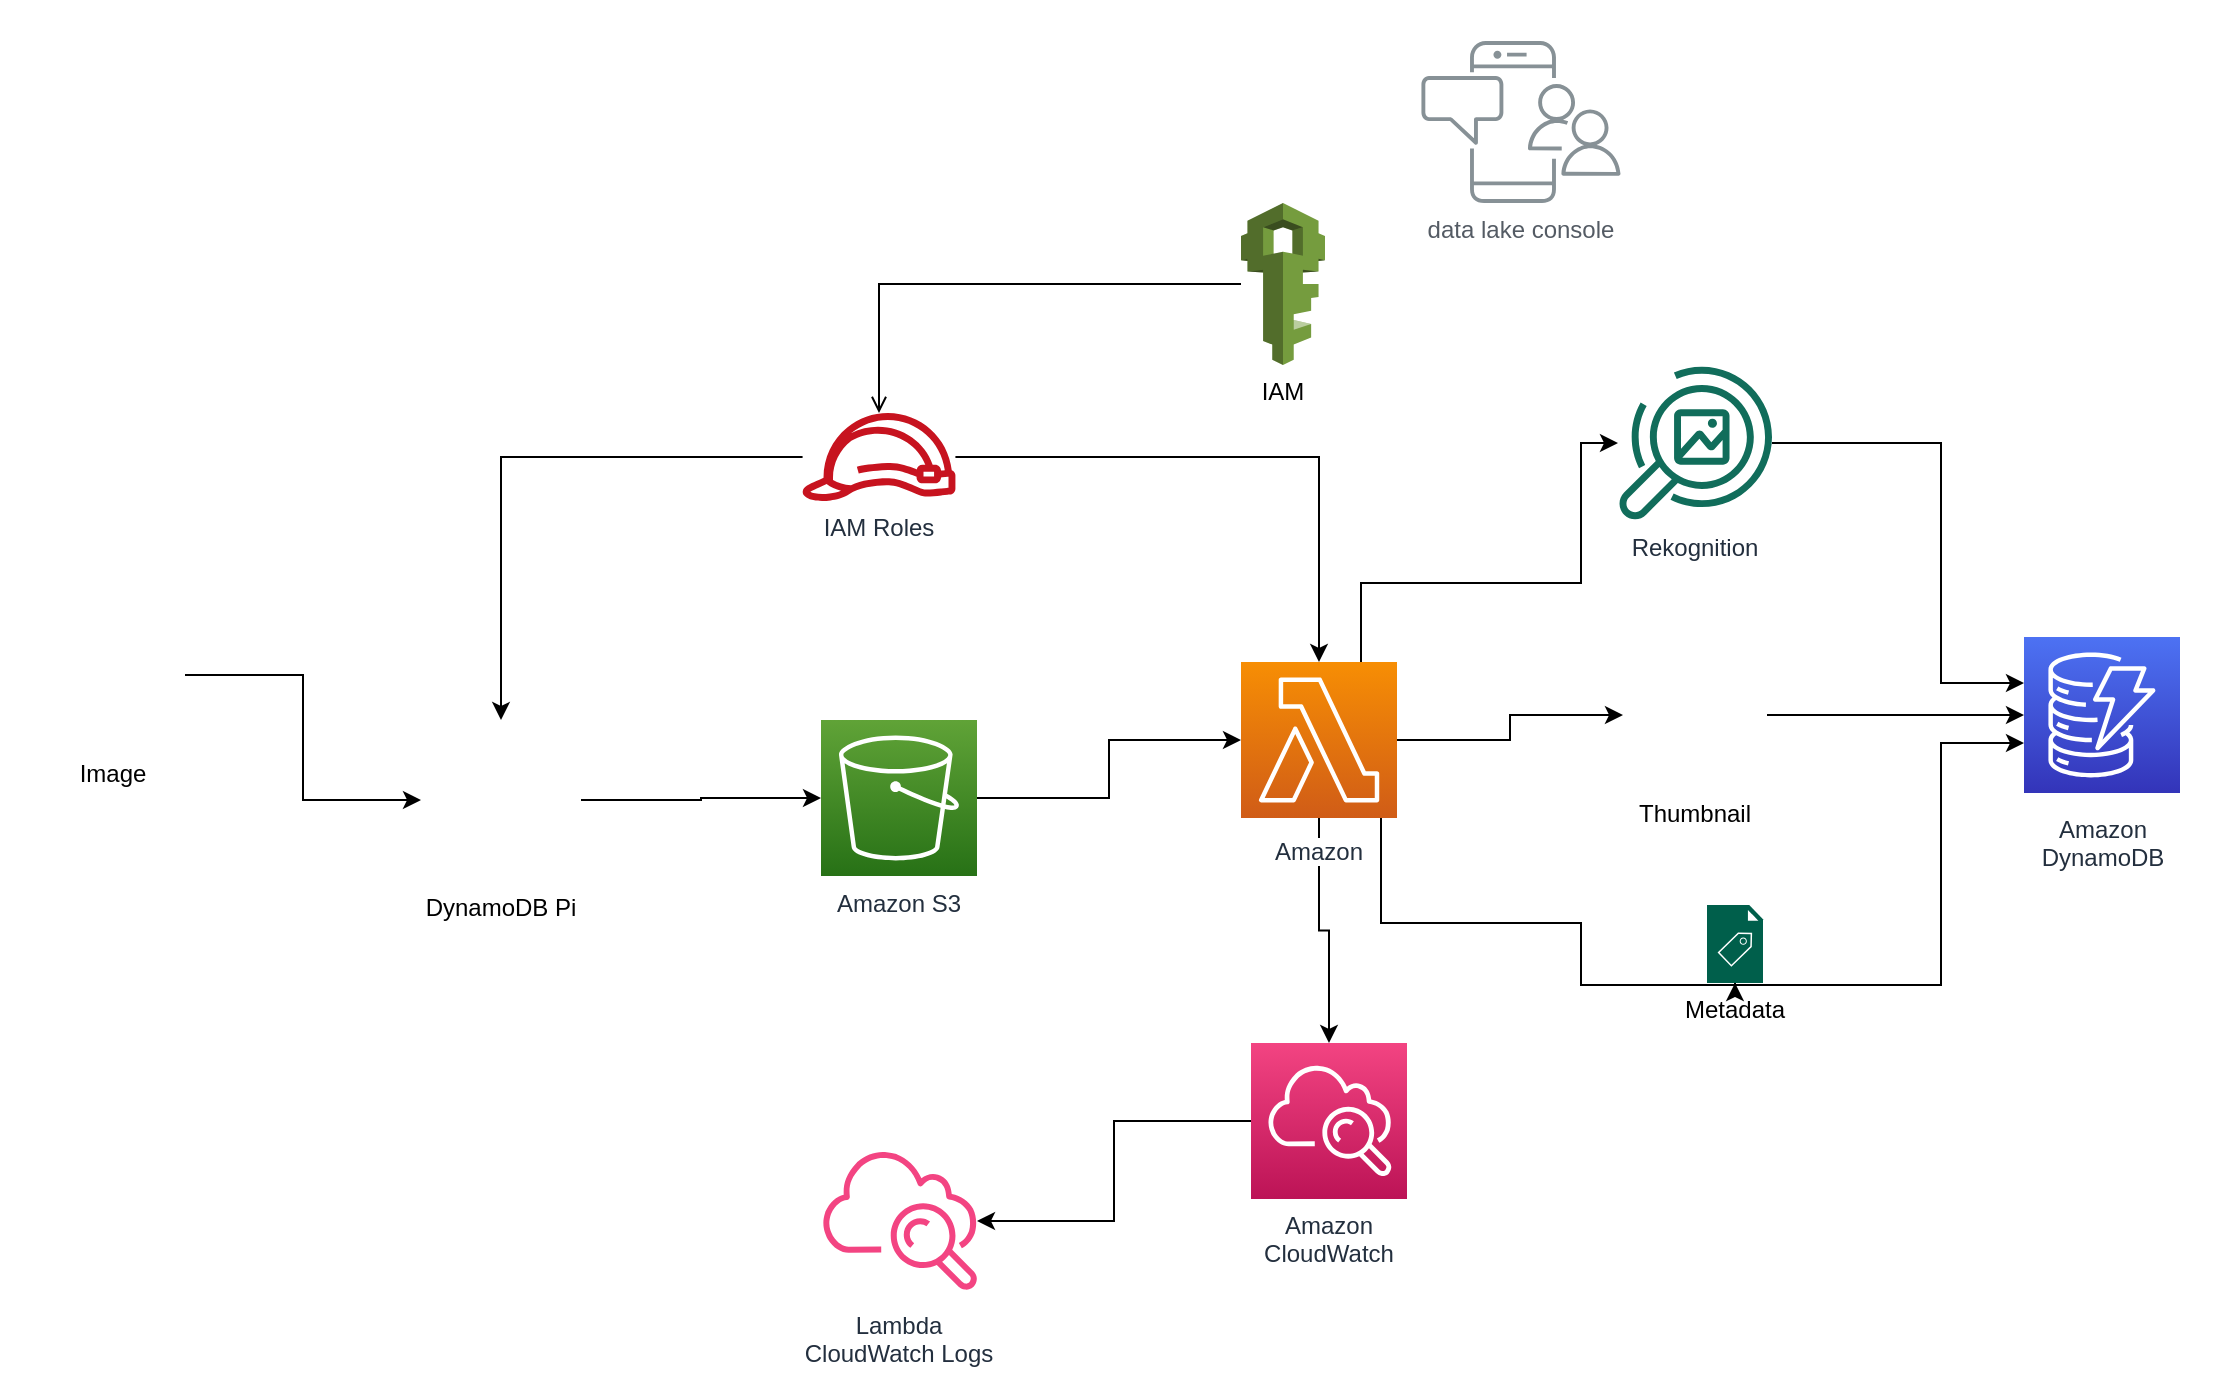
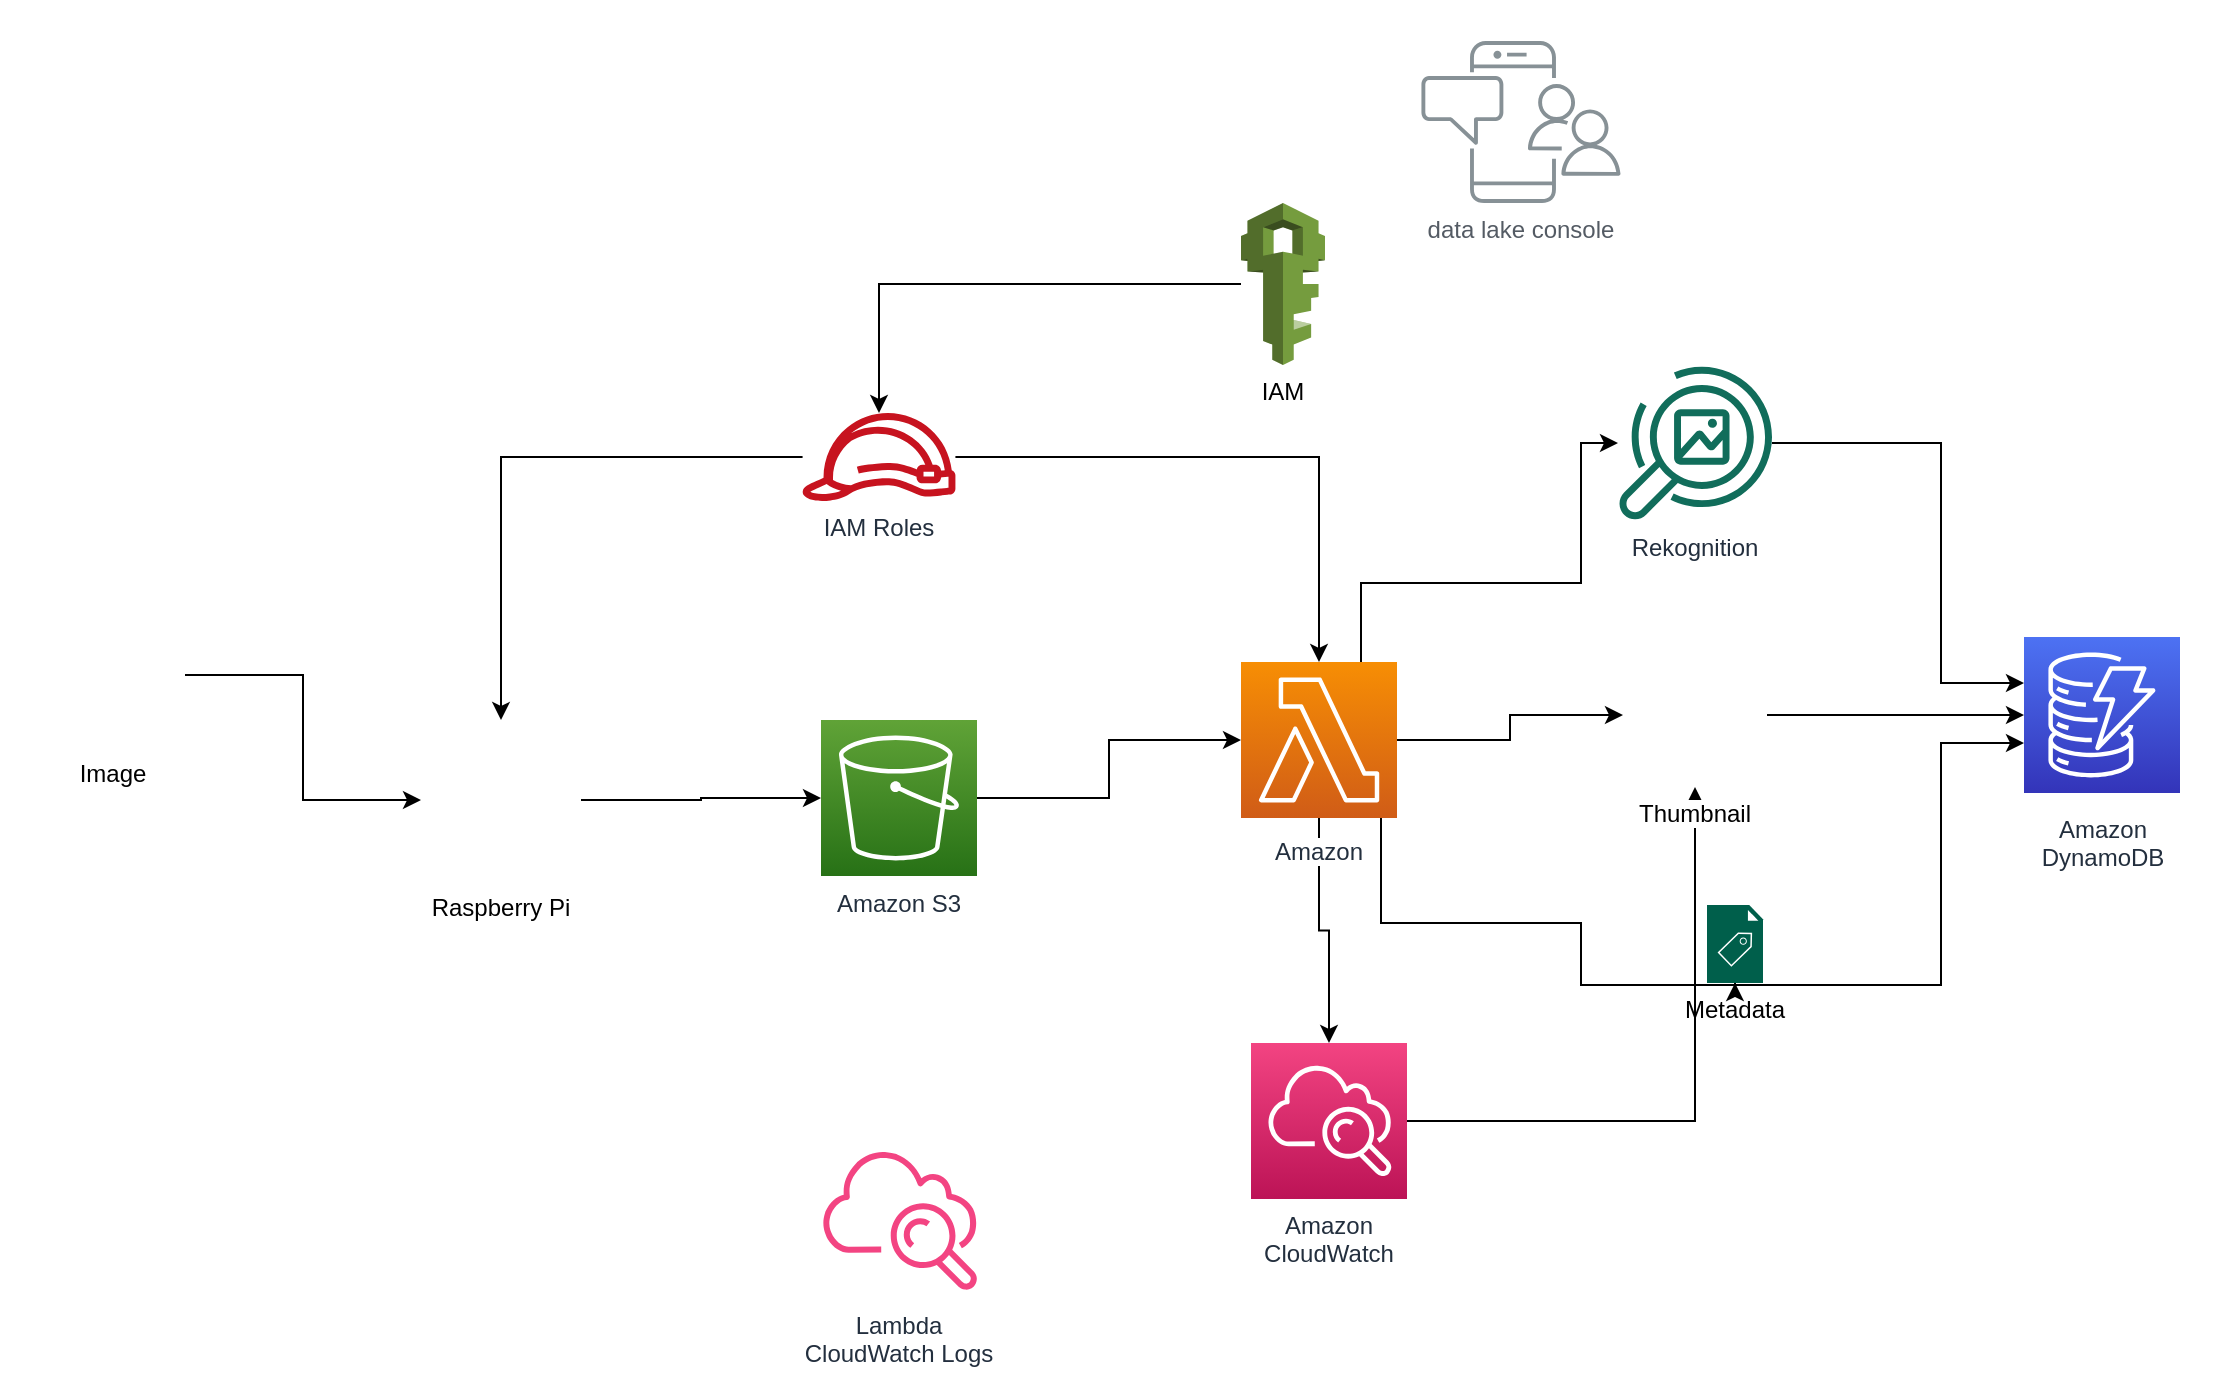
- <mxCell id="25" style="edgeStyle=orthogonalEdgeStyle;rounded=0;orthogonalLoop=1;jettySize=auto;html=1;endArrow=open;" edge="1" parent="1" source="26" target="15"><mxGeometry relative="1" as="geometry" /></mxCell>
+ <mxCell id="25" style="edgeStyle=orthogonalEdgeStyle;rounded=0;orthogonalLoop=1;jettySize=auto;html=1;" edge="1" parent="1" source="26" target="15"><mxGeometry relative="1" as="geometry" /></mxCell>
- <mxCell id="18" value="DynamoDB Pi" style="shape=image;html=1;verticalAlign=top;verticalLabelPosition=bottom;labelBackgroundColor=#ffffff;imageAspect=0;aspect=fixed;image=https://cdn4.iconfinder.com/data/icons/logos-and-brands/512/272_Raspberry_Pi_logo-128.png" vertex="1" parent="1"><mxGeometry x="210" y="359.5" width="80" height="80" as="geometry" /></mxCell>
+ <mxCell id="18" value="Raspberry Pi" style="shape=image;html=1;verticalAlign=top;verticalLabelPosition=bottom;labelBackgroundColor=#ffffff;imageAspect=0;aspect=fixed;image=https://cdn4.iconfinder.com/data/icons/logos-and-brands/512/272_Raspberry_Pi_logo-128.png" vertex="1" parent="1"><mxGeometry x="210" y="359.5" width="80" height="80" as="geometry" /></mxCell>
- <mxCell id="11" style="edgeStyle=orthogonalEdgeStyle;rounded=0;orthogonalLoop=1;jettySize=auto;html=1;" edge="1" parent="1" source="12" target="16"><mxGeometry relative="1" as="geometry" /></mxCell>
+ <mxCell id="11" style="edgeStyle=orthogonalEdgeStyle;rounded=0;orthogonalLoop=1;jettySize=auto;html=1;" edge="1" parent="1" source="12" target="22"><mxGeometry relative="1" as="geometry" /></mxCell>
